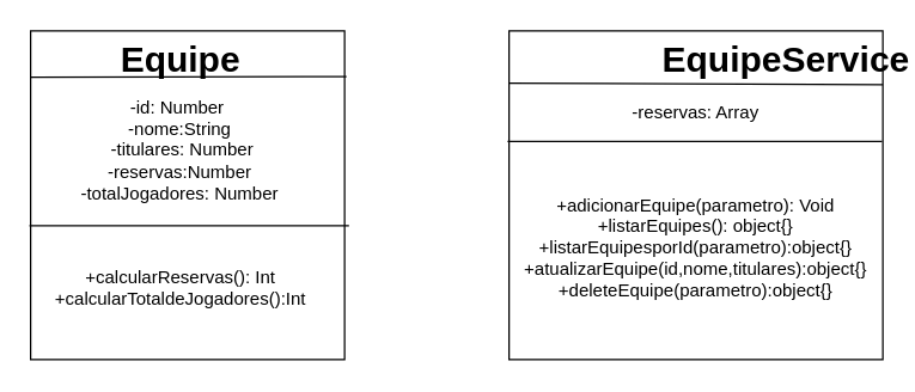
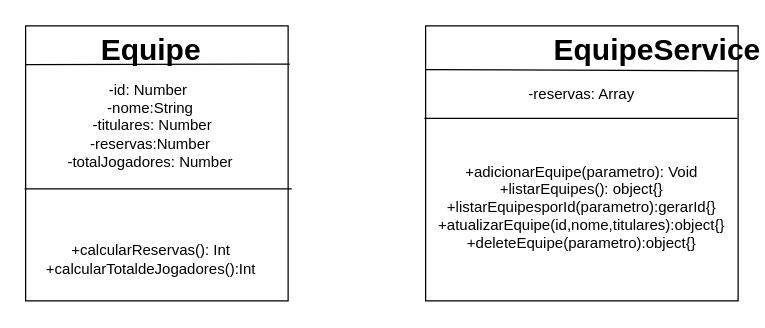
- <mxCell id="13" value="+adicionarEquipe(parametro): Void&lt;br&gt;+listarEquipes(): object{}&lt;br&gt;+listarEquipesporId(parametro):object{}&lt;br&gt;+atualizarEquipe(id,nome,titulares):object{}&lt;br&gt;+deleteEquipe(parametro):object{}" style="text;html=1;strokeColor=none;fillColor=none;align=center;verticalAlign=middle;whiteSpace=wrap;rounded=0;" vertex="1" parent="1"><mxGeometry x="350" y="100" width="230" height="130" as="geometry" /></mxCell>
+ <mxCell id="13" value="+adicionarEquipe(parametro): Void&lt;br&gt;+listarEquipes(): object{}&lt;br&gt;+listarEquipesporId(parametro):gerarId{}&lt;br&gt;+atualizarEquipe(id,nome,titulares):object{}&lt;br&gt;+deleteEquipe(parametro):object{}" style="text;html=1;strokeColor=none;fillColor=none;align=center;verticalAlign=middle;whiteSpace=wrap;rounded=0;" vertex="1" parent="1"><mxGeometry x="350" y="100" width="230" height="130" as="geometry" /></mxCell>
- <mxCell id="7" value="&lt;span style=&quot;&quot;&gt;&lt;font style=&quot;font-size: 12px;&quot; color=&quot;#ffffff&quot;&gt;+gerarId(): Int&lt;br&gt;&lt;/font&gt;+calcularReservas(): Int&lt;br&gt;+calcularTotaldeJogadores():Int&lt;br&gt;&lt;/span&gt;" style="text;html=1;strokeColor=none;fillColor=none;align=center;verticalAlign=middle;whiteSpace=wrap;rounded=0;" vertex="1" parent="1"><mxGeometry x="42.5" y="150" width="155" height="70" as="geometry" /></mxCell>
+ <mxCell id="7" value="&lt;span style=&quot;&quot;&gt;&lt;font style=&quot;font-size: 12px;&quot; color=&quot;#ffffff&quot;&gt;+gerarId(): Int&lt;br&gt;&lt;/font&gt;+calcularReservas(): Int&lt;br&gt;+calcularTotaldeJogadores():Int&lt;br&gt;&lt;/span&gt;" style="text;html=1;strokeColor=none;fillColor=none;align=center;verticalAlign=middle;whiteSpace=wrap;rounded=0;" vertex="1" parent="1"><mxGeometry x="42.5" y="165" width="155" height="70" as="geometry" /></mxCell>
